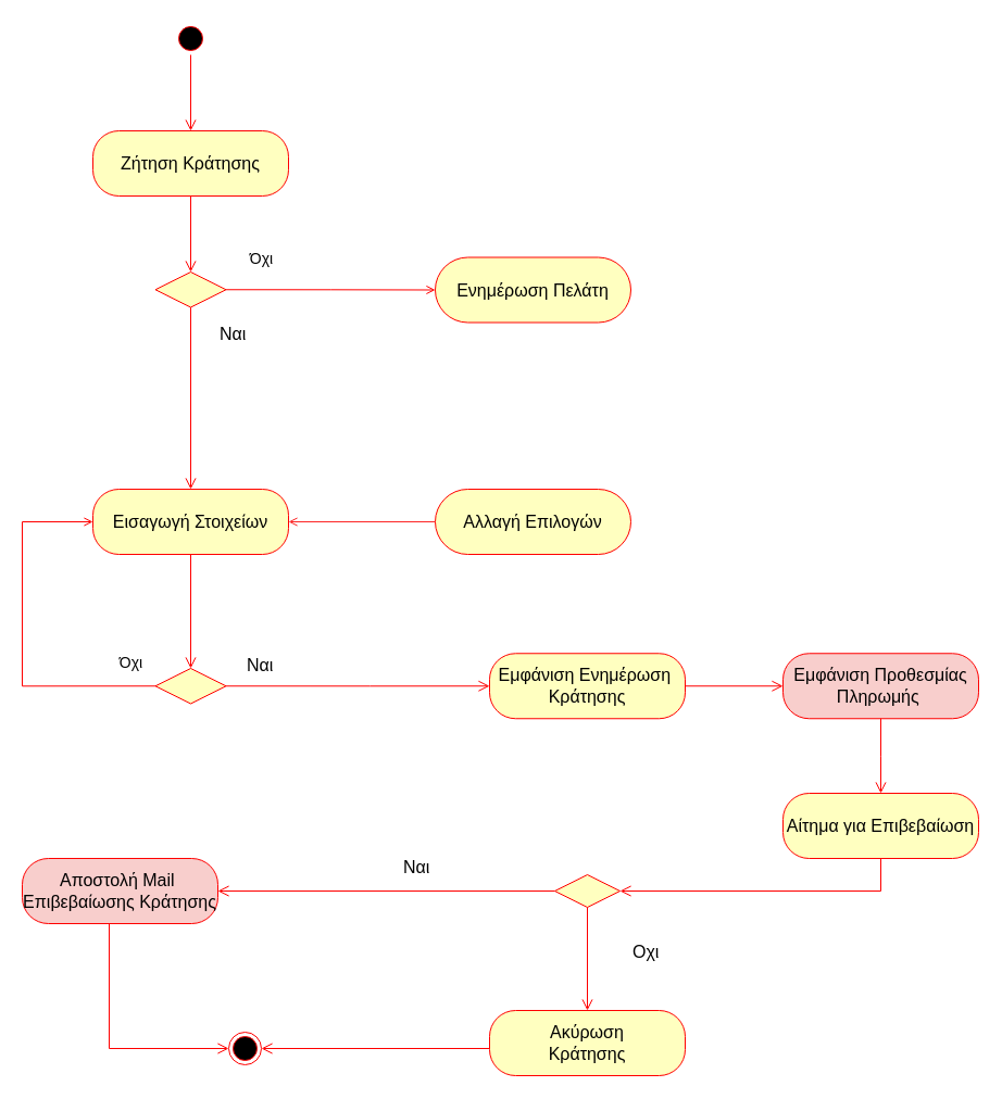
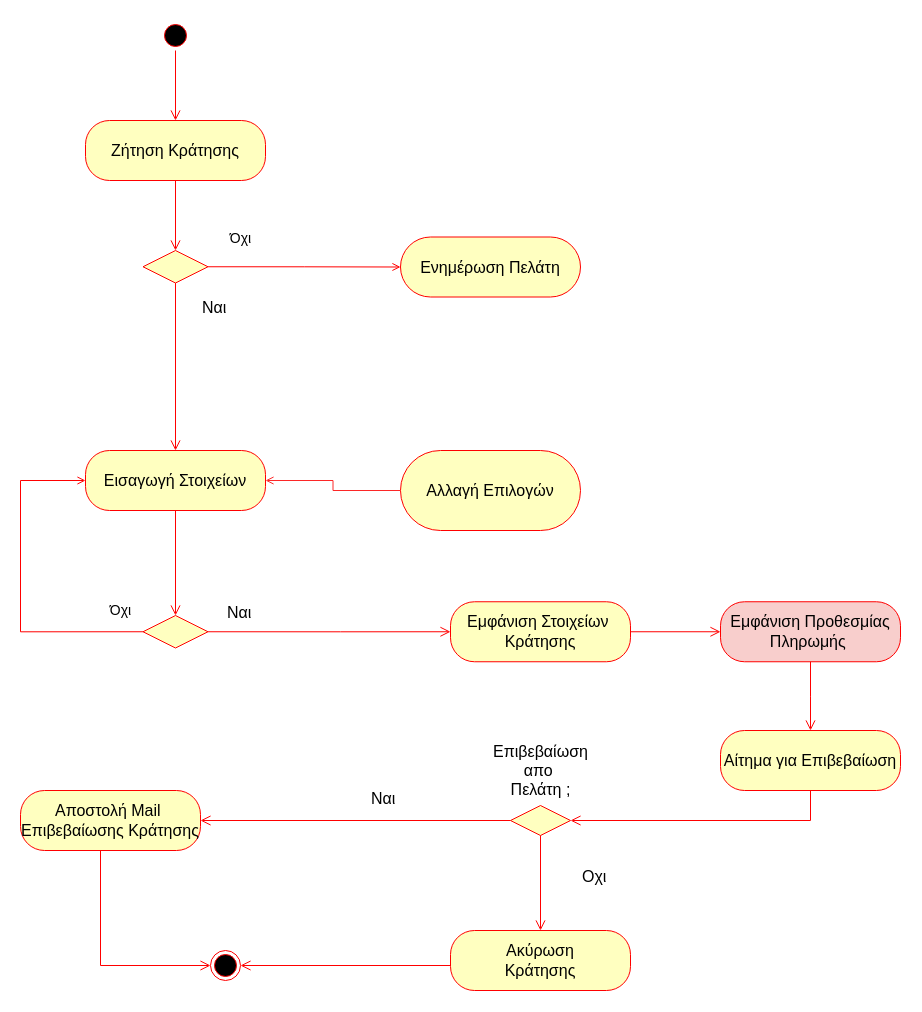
- <mxCell id="30" value="Αλλαγή Επιλογών" style="rounded=1;whiteSpace=wrap;html=1;arcSize=50;fontColor=#000000;fillColor=#ffffc0;strokeColor=#ff0000;fontSize=16;" parent="1" vertex="1"><mxGeometry x="400" y="450" width="180" height="60" as="geometry" /></mxCell>
+ <mxCell id="30" value="Αλλαγή Επιλογών" style="rounded=1;whiteSpace=wrap;html=1;arcSize=50;fontColor=#000000;fillColor=#ffffc0;strokeColor=#ff0000;fontSize=16;" parent="1" vertex="1"><mxGeometry x="400" y="450" width="180" height="80" as="geometry" /></mxCell>
- <mxCell id="15" value="Εμφάνιση Ενημέρωση&amp;nbsp;&lt;br&gt;Κράτησης" style="rounded=1;whiteSpace=wrap;html=1;arcSize=40;fontColor=#000000;fillColor=#ffffc0;strokeColor=#ff0000;fontSize=16;" parent="1" vertex="1"><mxGeometry x="450" y="601.25" width="180" height="60" as="geometry" /></mxCell>
+ <mxCell id="15" value="Εμφάνιση Στοιχείων&amp;nbsp;&lt;br&gt;Κράτησης" style="rounded=1;whiteSpace=wrap;html=1;arcSize=40;fontColor=#000000;fillColor=#ffffc0;strokeColor=#ff0000;fontSize=16;" parent="1" vertex="1"><mxGeometry x="450" y="601.25" width="180" height="60" as="geometry" /></mxCell>
+ <mxCell id="31" value="&lt;span style=&quot;&quot;&gt;Επιβεβαίωση&lt;/span&gt;&lt;br style=&quot;border-color: var(--border-color);&quot;&gt;&lt;span style=&quot;&quot;&gt;απο&amp;nbsp;&lt;/span&gt;&lt;br style=&quot;border-color: var(--border-color);&quot;&gt;&lt;span style=&quot;&quot;&gt;Πελάτη ;&lt;/span&gt;" style="text;html=1;align=center;verticalAlign=middle;resizable=0;points=[];autosize=1;strokeColor=none;fillColor=none;fontSize=16;" parent="1" vertex="1"><mxGeometry x="480" y="735" width="120" height="70" as="geometry" /></mxCell>
- <mxCell id="24" value="Αποστολή Mail&amp;nbsp;&lt;br&gt;Επιβεβαίωσης Κράτησης" style="rounded=1;whiteSpace=wrap;html=1;arcSize=40;fontColor=#000000;fillColor=#f8cecc;strokeColor=#ff0000;fontSize=16;" parent="1" vertex="1"><mxGeometry x="20" y="790" width="180" height="60" as="geometry" /></mxCell>
+ <mxCell id="24" value="Αποστολή Mail&amp;nbsp;&lt;br&gt;Επιβεβαίωσης Κράτησης" style="rounded=1;whiteSpace=wrap;html=1;arcSize=40;fontColor=#000000;fillColor=#ffffc0;strokeColor=#ff0000;fontSize=16;" parent="1" vertex="1"><mxGeometry x="20" y="790" width="180" height="60" as="geometry" /></mxCell>
